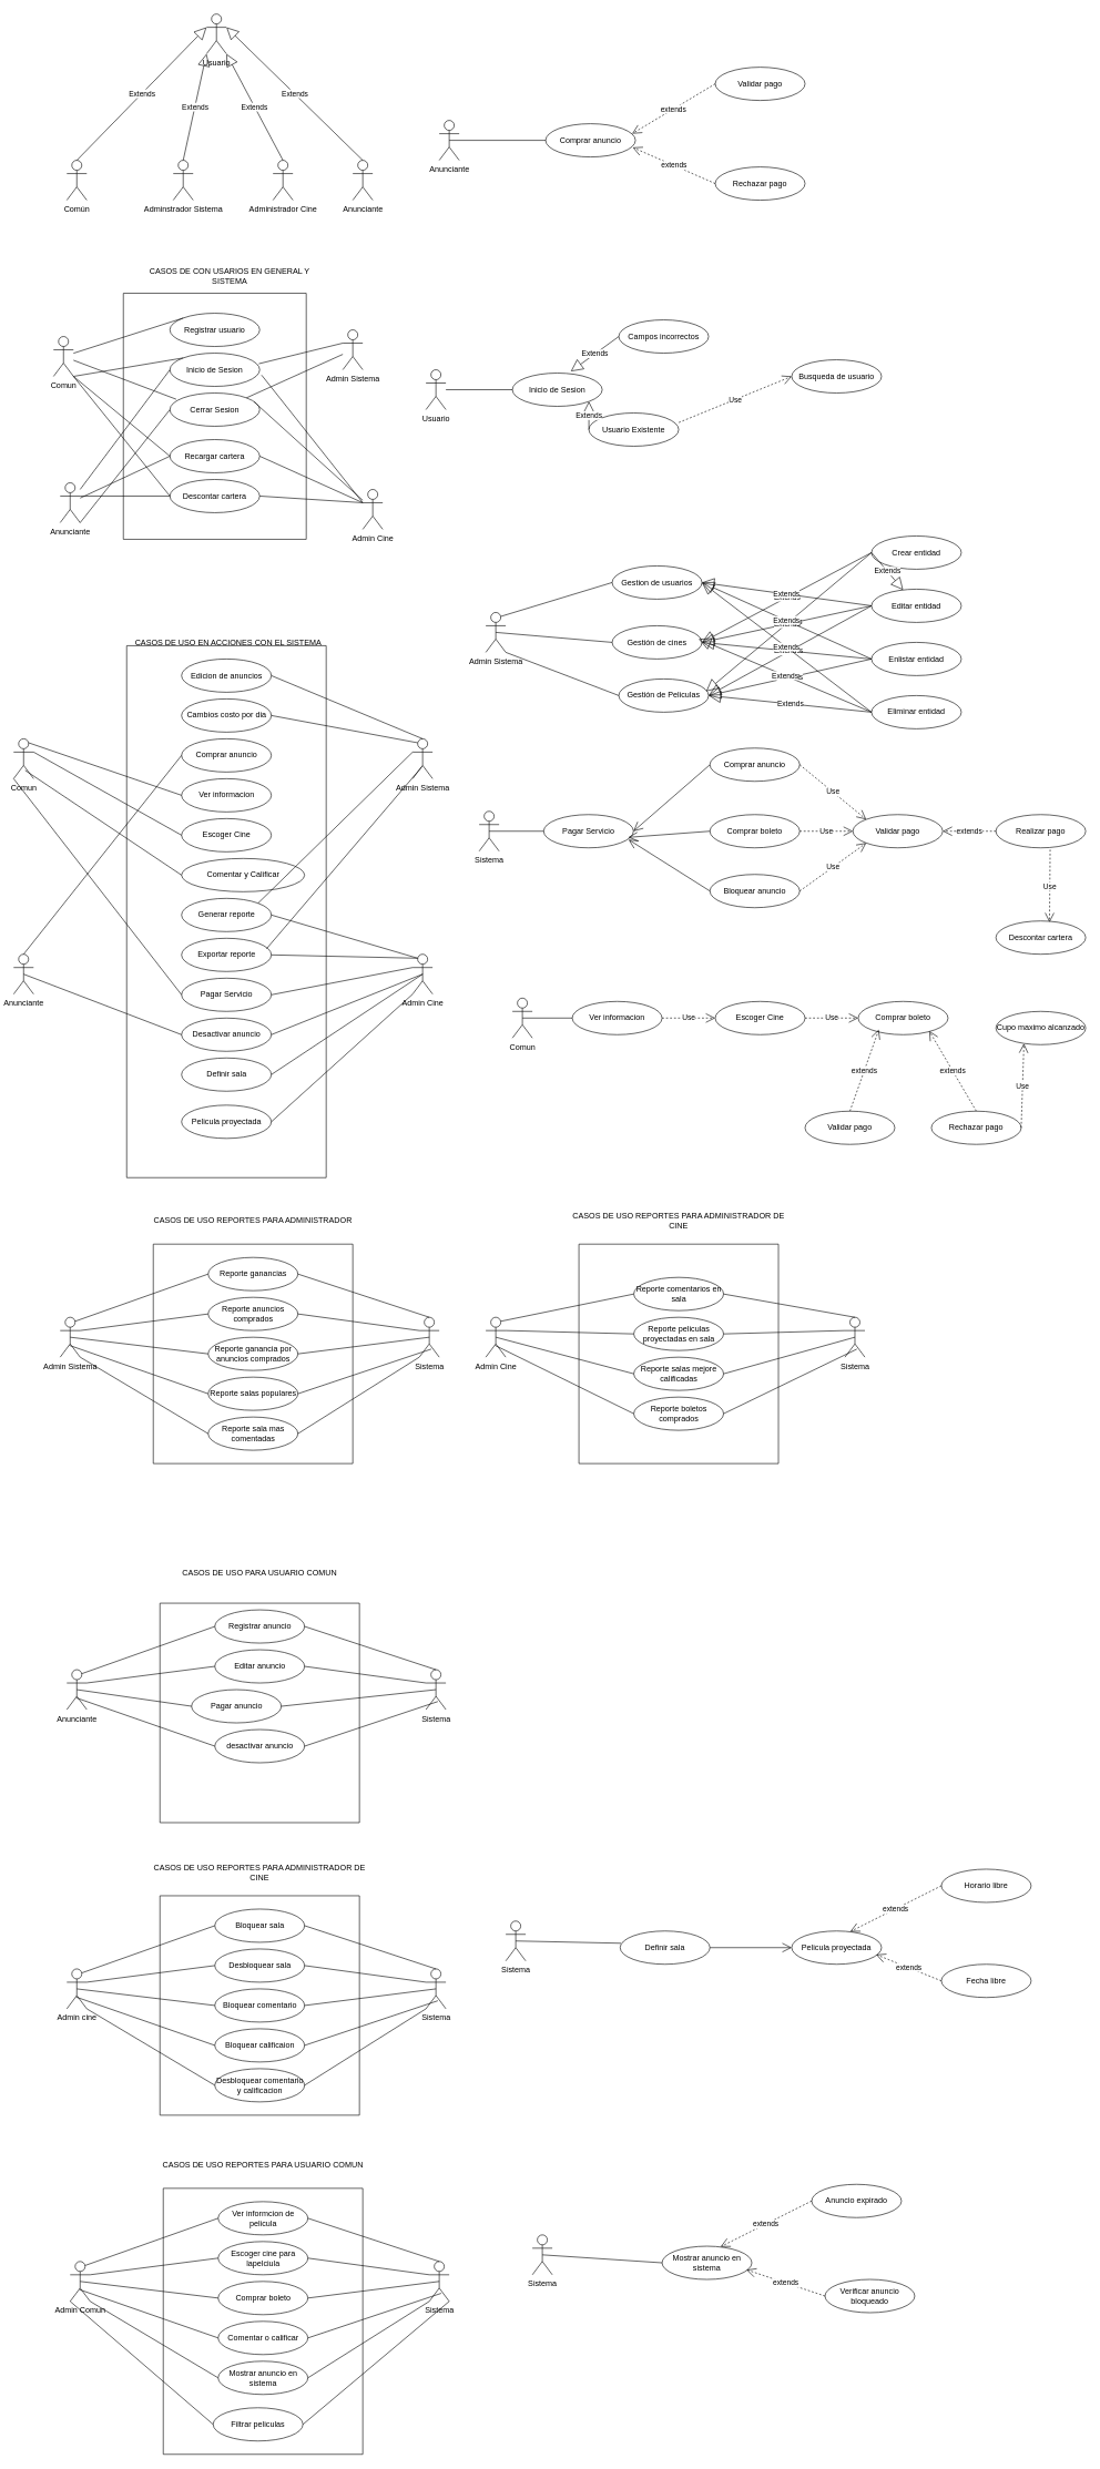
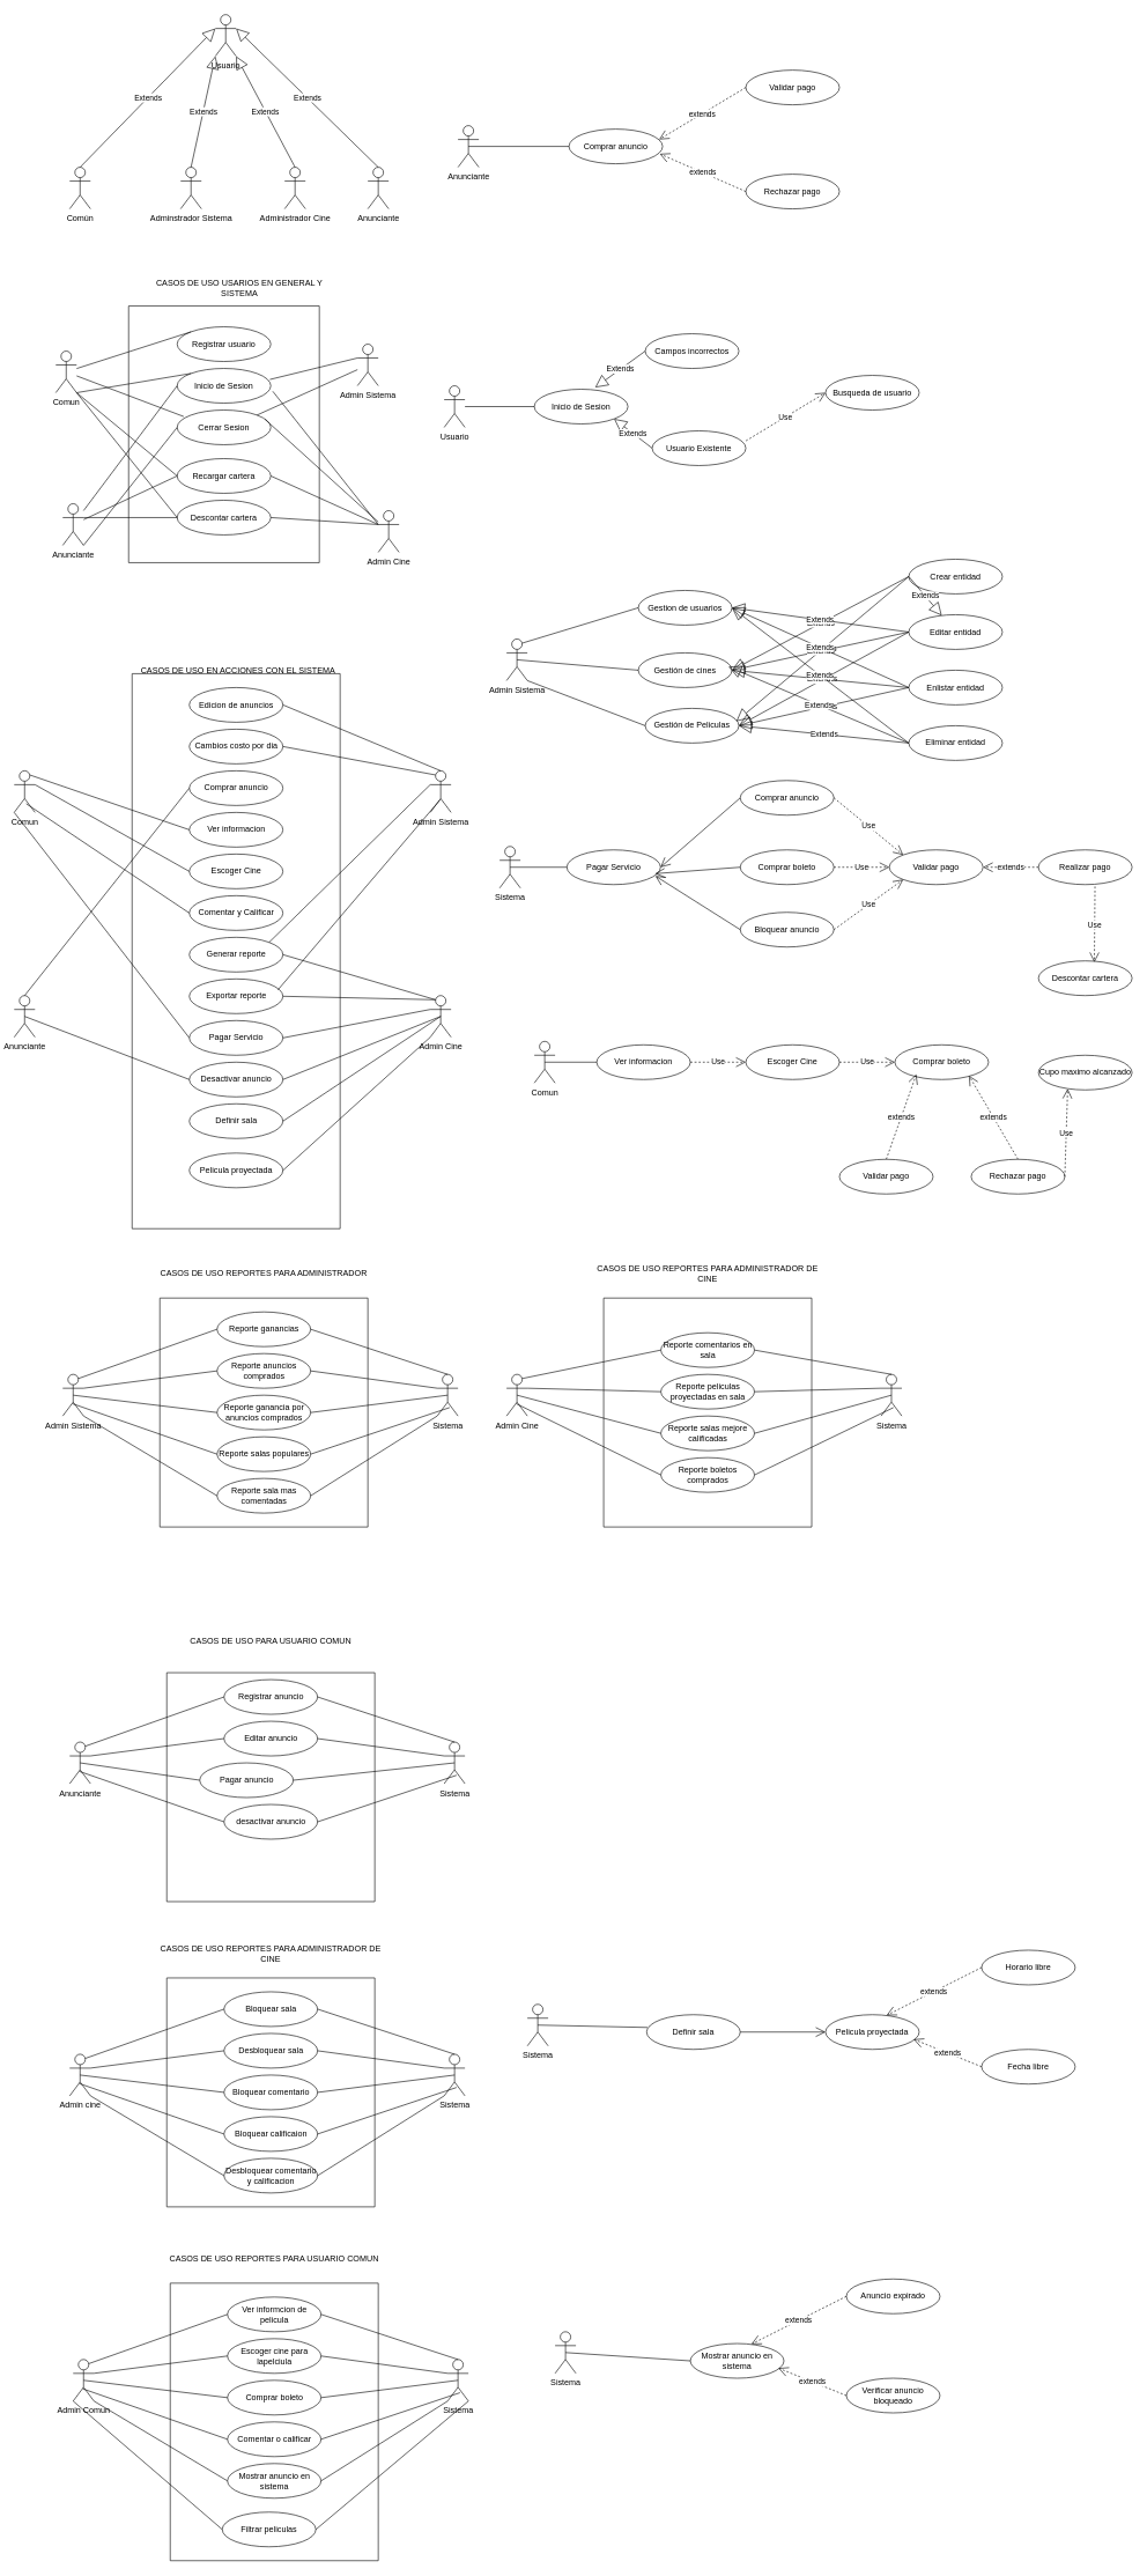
- <mxCell id="18" value="&lt;font style=&quot;vertical-align: inherit;&quot; dir=&quot;auto&quot;&gt;&lt;font style=&quot;vertical-align: inherit;&quot; dir=&quot;auto&quot;&gt;&lt;font style=&quot;vertical-align: inherit;&quot; dir=&quot;auto&quot;&gt;&lt;font style=&quot;vertical-align: inherit;&quot; dir=&quot;auto&quot;&gt;CASOS DE CON USARIOS EN GENERAL Y SISTEMA&lt;/font&gt;&lt;/font&gt;&lt;/font&gt;&lt;/font&gt;" style="text;html=1;align=center;verticalAlign=middle;whiteSpace=wrap;rounded=0;" parent="1" vertex="1"><mxGeometry x="220" y="400" width="250" height="30" as="geometry" /></mxCell>
+ <mxCell id="18" value="&lt;font style=&quot;vertical-align: inherit;&quot; dir=&quot;auto&quot;&gt;&lt;font style=&quot;vertical-align: inherit;&quot; dir=&quot;auto&quot;&gt;&lt;font style=&quot;vertical-align: inherit;&quot; dir=&quot;auto&quot;&gt;&lt;font style=&quot;vertical-align: inherit;&quot; dir=&quot;auto&quot;&gt;CASOS DE USO USARIOS EN GENERAL Y SISTEMA&lt;/font&gt;&lt;/font&gt;&lt;/font&gt;&lt;/font&gt;" style="text;html=1;align=center;verticalAlign=middle;whiteSpace=wrap;rounded=0;" parent="1" vertex="1"><mxGeometry x="220" y="400" width="250" height="30" as="geometry" /></mxCell>
- <mxCell id="33" value="&lt;font style=&quot;vertical-align: inherit;&quot; dir=&quot;auto&quot;&gt;&lt;font style=&quot;vertical-align: inherit;&quot; dir=&quot;auto&quot;&gt;Usuario Existente&lt;/font&gt;&lt;/font&gt;" style="ellipse;whiteSpace=wrap;html=1;" parent="1" vertex="1"><mxGeometry x="885" y="620" width="135" height="50" as="geometry" /></mxCell>
+ <mxCell id="33" value="&lt;font style=&quot;vertical-align: inherit;&quot; dir=&quot;auto&quot;&gt;&lt;font style=&quot;vertical-align: inherit;&quot; dir=&quot;auto&quot;&gt;Usuario Existente&lt;/font&gt;&lt;/font&gt;" style="ellipse;whiteSpace=wrap;html=1;" parent="1" vertex="1"><mxGeometry x="940" y="620" width="135" height="50" as="geometry" /></mxCell>
- <mxCell id="80" value="&lt;font style=&quot;vertical-align: inherit;&quot; dir=&quot;auto&quot;&gt;&lt;font style=&quot;vertical-align: inherit;&quot; dir=&quot;auto&quot;&gt;&lt;font style=&quot;vertical-align: inherit;&quot; dir=&quot;auto&quot;&gt;&lt;font style=&quot;vertical-align: inherit;&quot; dir=&quot;auto&quot;&gt;&lt;font style=&quot;vertical-align: inherit;&quot; dir=&quot;auto&quot;&gt;&lt;font style=&quot;vertical-align: inherit;&quot; dir=&quot;auto&quot;&gt;&lt;font style=&quot;vertical-align: inherit;&quot; dir=&quot;auto&quot;&gt;&lt;font style=&quot;vertical-align: inherit;&quot; dir=&quot;auto&quot;&gt;&lt;font style=&quot;vertical-align: inherit;&quot; dir=&quot;auto&quot;&gt;&lt;font style=&quot;vertical-align: inherit;&quot; dir=&quot;auto&quot;&gt;&lt;font style=&quot;vertical-align: inherit;&quot; dir=&quot;auto&quot;&gt;&lt;font style=&quot;vertical-align: inherit;&quot; dir=&quot;auto&quot;&gt;&lt;font style=&quot;vertical-align: inherit;&quot; dir=&quot;auto&quot;&gt;&lt;font style=&quot;vertical-align: inherit;&quot; dir=&quot;auto&quot;&gt;Comentar y Calificar&lt;/font&gt;&lt;/font&gt;&lt;/font&gt;&lt;/font&gt;&lt;/font&gt;&lt;/font&gt;&lt;/font&gt;&lt;/font&gt;&lt;/font&gt;&lt;/font&gt;&lt;/font&gt;&lt;/font&gt;&lt;/font&gt;&lt;/font&gt;" style="ellipse;whiteSpace=wrap;html=1;" parent="70" vertex="1"><mxGeometry x="82.5" y="320" width="185" height="50" as="geometry" /></mxCell>
+ <mxCell id="80" value="&lt;font style=&quot;vertical-align: inherit;&quot; dir=&quot;auto&quot;&gt;&lt;font style=&quot;vertical-align: inherit;&quot; dir=&quot;auto&quot;&gt;&lt;font style=&quot;vertical-align: inherit;&quot; dir=&quot;auto&quot;&gt;&lt;font style=&quot;vertical-align: inherit;&quot; dir=&quot;auto&quot;&gt;&lt;font style=&quot;vertical-align: inherit;&quot; dir=&quot;auto&quot;&gt;&lt;font style=&quot;vertical-align: inherit;&quot; dir=&quot;auto&quot;&gt;&lt;font style=&quot;vertical-align: inherit;&quot; dir=&quot;auto&quot;&gt;&lt;font style=&quot;vertical-align: inherit;&quot; dir=&quot;auto&quot;&gt;&lt;font style=&quot;vertical-align: inherit;&quot; dir=&quot;auto&quot;&gt;&lt;font style=&quot;vertical-align: inherit;&quot; dir=&quot;auto&quot;&gt;&lt;font style=&quot;vertical-align: inherit;&quot; dir=&quot;auto&quot;&gt;&lt;font style=&quot;vertical-align: inherit;&quot; dir=&quot;auto&quot;&gt;&lt;font style=&quot;vertical-align: inherit;&quot; dir=&quot;auto&quot;&gt;&lt;font style=&quot;vertical-align: inherit;&quot; dir=&quot;auto&quot;&gt;Comentar y Calificar&lt;/font&gt;&lt;/font&gt;&lt;/font&gt;&lt;/font&gt;&lt;/font&gt;&lt;/font&gt;&lt;/font&gt;&lt;/font&gt;&lt;/font&gt;&lt;/font&gt;&lt;/font&gt;&lt;/font&gt;&lt;/font&gt;&lt;/font&gt;" style="ellipse;whiteSpace=wrap;html=1;" parent="70" vertex="1"><mxGeometry x="82.5" y="320" width="135" height="50" as="geometry" /></mxCell>
- <mxCell id="245" value="Verificar anuncio bloqueado" style="ellipse;whiteSpace=wrap;html=1;" vertex="1" parent="1"><mxGeometry x="1240" y="3427" width="135" height="50" as="geometry" /></mxCell>
+ <mxCell id="245" value="Verificar anuncio bloqueado" style="ellipse;whiteSpace=wrap;html=1;" vertex="1" parent="1"><mxGeometry x="1220" y="3427" width="135" height="50" as="geometry" /></mxCell>
